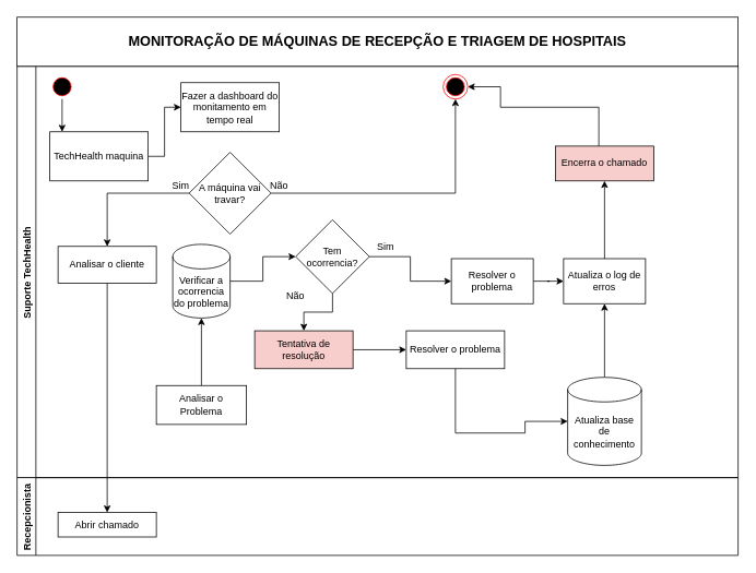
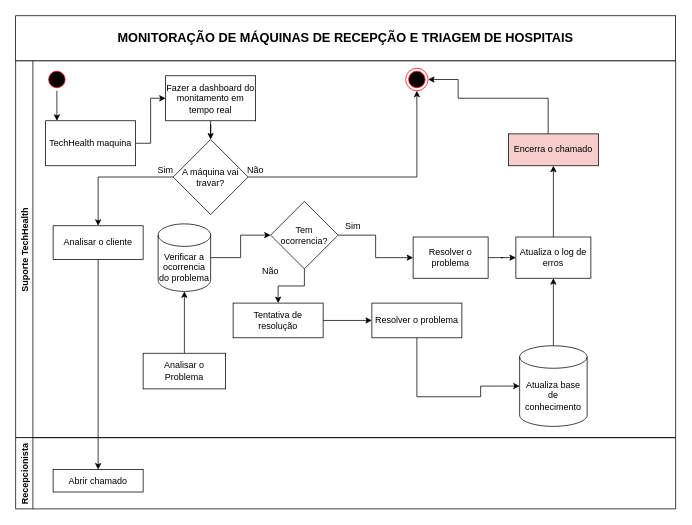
+ <mxCell id="7" value="" style="edgeStyle=orthogonalEdgeStyle;rounded=0;orthogonalLoop=1;jettySize=auto;html=1;" parent="2" source="8" target="10" edge="1"><mxGeometry relative="1" as="geometry" /></mxCell>
- <mxCell id="30" value="Tentativa de resolução" style="whiteSpace=wrap;html=1;fillColor=#f8cecc;" parent="2" vertex="1"><mxGeometry x="290" y="323.12" width="120" height="46.25" as="geometry" /></mxCell>
+ <mxCell id="30" value="Tentativa de resolução" style="whiteSpace=wrap;html=1;" parent="2" vertex="1"><mxGeometry x="290" y="323.12" width="120" height="46.25" as="geometry" /></mxCell>
